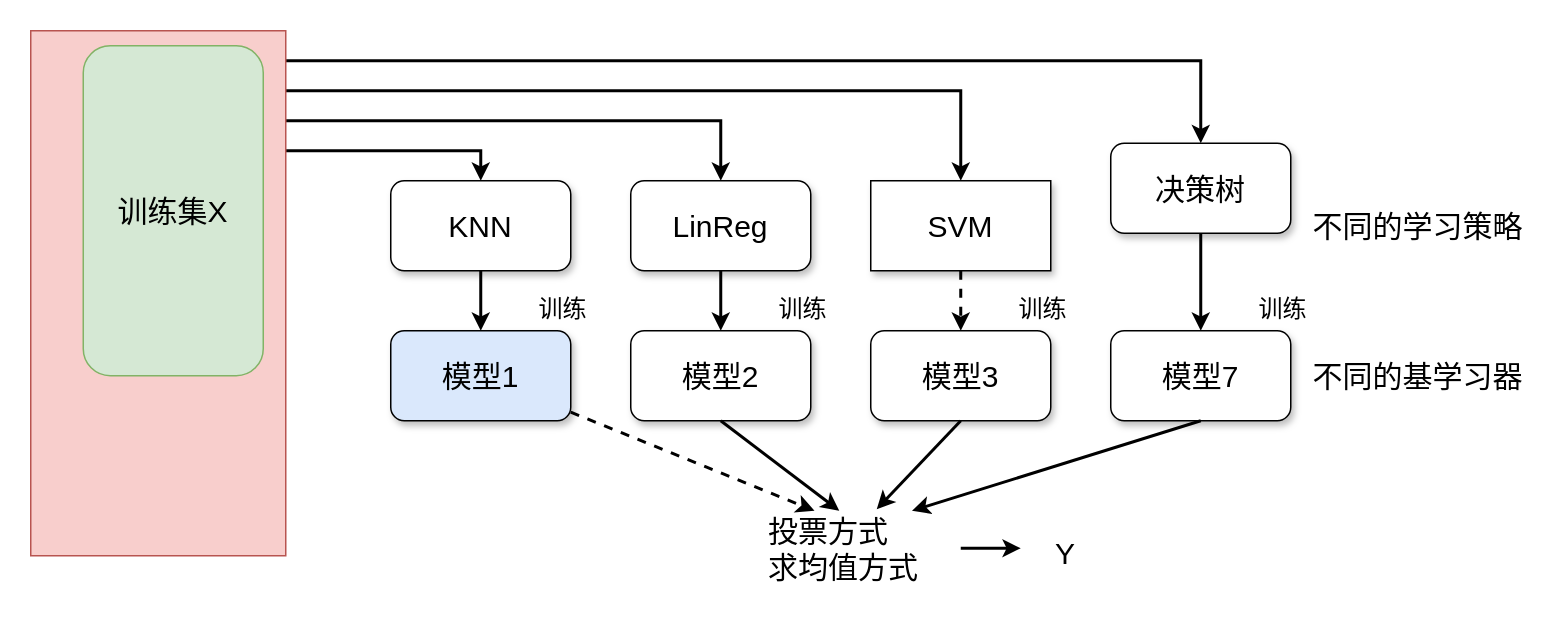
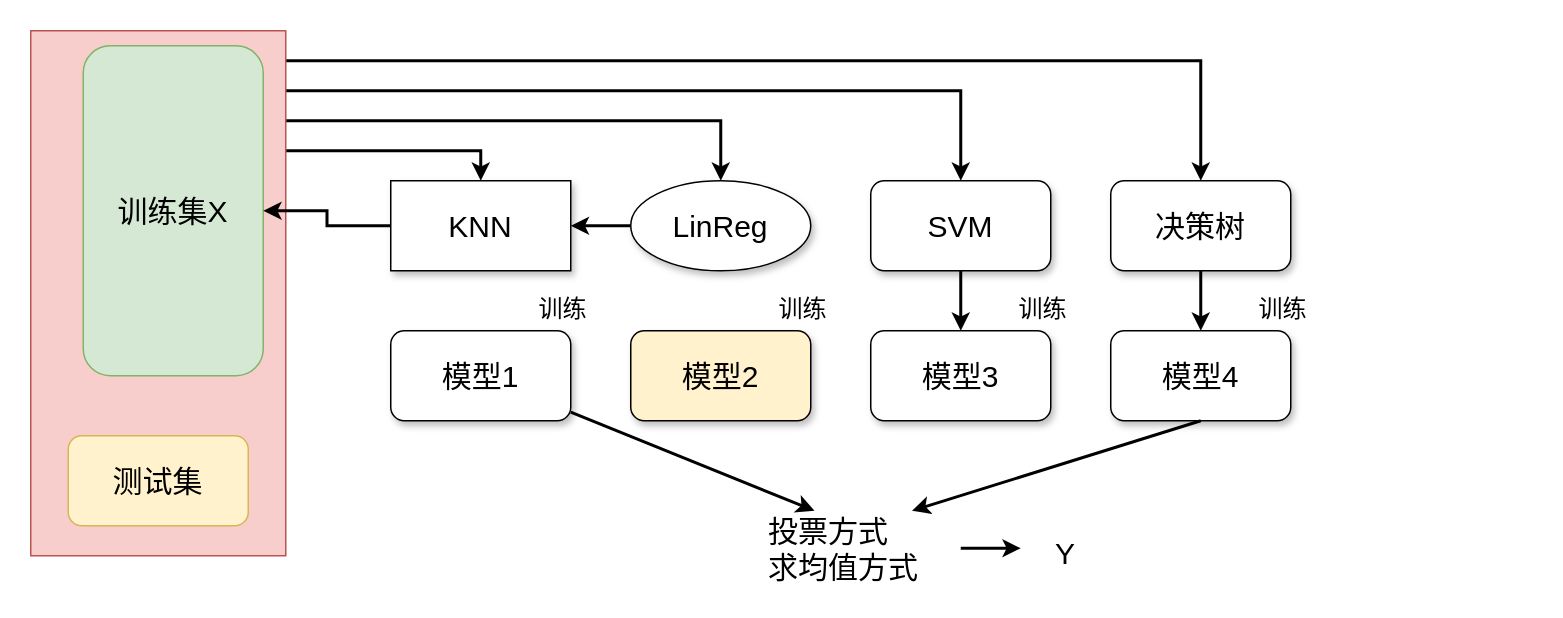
- <mxCell id="16" value="决策树" style="rounded=1;whiteSpace=wrap;html=1;shadow=1;fontSize=20;" vertex="1" parent="1"><mxGeometry x="740" y="95" width="120" height="60" as="geometry" /></mxCell>
+ <mxCell id="16" value="决策树" style="rounded=1;whiteSpace=wrap;html=1;shadow=1;fontSize=20;" vertex="1" parent="1"><mxGeometry x="740" y="120" width="120" height="60" as="geometry" /></mxCell>
- <mxCell id="10" value="KNN" style="rounded=1;whiteSpace=wrap;html=1;shadow=1;fontSize=20;" vertex="1" parent="1"><mxGeometry x="260" y="120" width="120" height="60" as="geometry" /></mxCell>
+ <mxCell id="10" value="KNN" style="whiteSpace=wrap;html=1;shadow=1;fontSize=20;rounded=0;" vertex="1" parent="1"><mxGeometry x="260" y="120" width="120" height="60" as="geometry" /></mxCell>
- <mxCell id="12" value="LinReg" style="rounded=1;whiteSpace=wrap;html=1;shadow=1;fontSize=20;" vertex="1" parent="1"><mxGeometry x="420" y="120" width="120" height="60" as="geometry" /></mxCell>
+ <mxCell id="12" value="LinReg" style="ellipse;whiteSpace=wrap;html=1;shadow=1;fontSize=20;" vertex="1" parent="1"><mxGeometry x="420" y="120" width="120" height="60" as="geometry" /></mxCell>
- <mxCell id="14" value="SVM" style="whiteSpace=wrap;html=1;shadow=1;fontSize=20;rounded=0;" vertex="1" parent="1"><mxGeometry x="580" y="120" width="120" height="60" as="geometry" /></mxCell>
+ <mxCell id="14" value="SVM" style="rounded=1;whiteSpace=wrap;html=1;shadow=1;fontSize=20;" vertex="1" parent="1"><mxGeometry x="580" y="120" width="120" height="60" as="geometry" /></mxCell>
- <mxCell id="33" value="&lt;span style=&quot;font-size: 20px;&quot;&gt;不同的学习策略&lt;/span&gt;" style="text;whiteSpace=wrap;html=1;align=center;verticalAlign=middle;" vertex="1" parent="1"><mxGeometry x="870" y="130" width="150" height="40" as="geometry" /></mxCell>
- <mxCell id="9" style="edgeStyle=orthogonalEdgeStyle;rounded=0;orthogonalLoop=1;jettySize=auto;html=1;strokeWidth=2;" edge="1" parent="1" source="10" target="18"><mxGeometry relative="1" as="geometry" /></mxCell>
+ <mxCell id="9" style="edgeStyle=orthogonalEdgeStyle;rounded=0;orthogonalLoop=1;jettySize=auto;html=1;strokeWidth=2;" edge="1" parent="1" source="10" target="7"><mxGeometry relative="1" as="geometry" /></mxCell>
- <mxCell id="11" style="edgeStyle=orthogonalEdgeStyle;rounded=0;orthogonalLoop=1;jettySize=auto;html=1;entryX=0.5;entryY=0;entryDx=0;entryDy=0;strokeWidth=2;" edge="1" parent="1" source="12" target="19"><mxGeometry relative="1" as="geometry" /></mxCell>
+ <mxCell id="11" style="edgeStyle=orthogonalEdgeStyle;rounded=0;orthogonalLoop=1;jettySize=auto;html=1;strokeWidth=2;" edge="1" parent="1" source="12" target="10"><mxGeometry relative="1" as="geometry" /></mxCell>
- <mxCell id="13" style="edgeStyle=orthogonalEdgeStyle;rounded=0;orthogonalLoop=1;jettySize=auto;html=1;strokeWidth=2;dashed=1;" edge="1" parent="1" source="14" target="20"><mxGeometry relative="1" as="geometry" /></mxCell>
+ <mxCell id="13" style="edgeStyle=orthogonalEdgeStyle;rounded=0;orthogonalLoop=1;jettySize=auto;html=1;strokeWidth=2;" edge="1" parent="1" source="14" target="20"><mxGeometry relative="1" as="geometry" /></mxCell>
- <mxCell id="18" value="模型1" style="rounded=1;whiteSpace=wrap;html=1;shadow=1;fontSize=20;fillColor=#dae8fc;" vertex="1" parent="1"><mxGeometry x="260" y="220" width="120" height="60" as="geometry" /></mxCell>
+ <mxCell id="18" value="模型1" style="rounded=1;whiteSpace=wrap;html=1;shadow=1;fontSize=20;" vertex="1" parent="1"><mxGeometry x="260" y="220" width="120" height="60" as="geometry" /></mxCell>
- <mxCell id="19" value="模型2" style="rounded=1;whiteSpace=wrap;html=1;shadow=1;fontSize=20;" vertex="1" parent="1"><mxGeometry x="420" y="220" width="120" height="60" as="geometry" /></mxCell>
+ <mxCell id="19" value="模型2" style="rounded=1;whiteSpace=wrap;html=1;shadow=1;fontSize=20;fillColor=#fff2cc;" vertex="1" parent="1"><mxGeometry x="420" y="220" width="120" height="60" as="geometry" /></mxCell>
- <mxCell id="21" value="模型7" style="rounded=1;whiteSpace=wrap;html=1;shadow=1;fontSize=20;" vertex="1" parent="1"><mxGeometry x="740" y="220" width="120" height="60" as="geometry" /></mxCell>
+ <mxCell id="21" value="模型4" style="rounded=1;whiteSpace=wrap;html=1;shadow=1;fontSize=20;" vertex="1" parent="1"><mxGeometry x="740" y="220" width="120" height="60" as="geometry" /></mxCell>
- <mxCell id="32" value="&lt;span style=&quot;font-size: 20px;&quot;&gt;不同的基学习器&lt;/span&gt;" style="text;whiteSpace=wrap;html=1;align=center;verticalAlign=middle;" vertex="1" parent="1"><mxGeometry x="870" y="230" width="150" height="40" as="geometry" /></mxCell>
- <mxCell id="17" style="rounded=0;orthogonalLoop=1;jettySize=auto;html=1;entryX=0.25;entryY=0;entryDx=0;entryDy=0;strokeWidth=2;dashed=1;" edge="1" parent="1" source="18" target="23"><mxGeometry relative="1" as="geometry" /></mxCell>
+ <mxCell id="17" style="rounded=0;orthogonalLoop=1;jettySize=auto;html=1;entryX=0.25;entryY=0;entryDx=0;entryDy=0;strokeWidth=2;" edge="1" parent="1" source="18" target="23"><mxGeometry relative="1" as="geometry" /></mxCell>
- <mxCell id="29" style="rounded=0;orthogonalLoop=1;jettySize=auto;html=1;entryX=0.569;entryY=-0.02;entryDx=0;entryDy=0;exitX=0.5;exitY=1;exitDx=0;exitDy=0;entryPerimeter=0;strokeWidth=2;" edge="1" parent="1" source="20" target="23"><mxGeometry relative="1" as="geometry"><mxPoint x="400" y="291" as="sourcePoint" /><mxPoint x="595" y="360" as="targetPoint" /></mxGeometry></mxCell>
- <mxCell id="28" style="rounded=0;orthogonalLoop=1;jettySize=auto;html=1;entryX=0.377;entryY=0;entryDx=0;entryDy=0;exitX=0.5;exitY=1;exitDx=0;exitDy=0;entryPerimeter=0;strokeWidth=2;" edge="1" parent="1" source="19" target="23"><mxGeometry relative="1" as="geometry"><mxPoint x="390" y="281" as="sourcePoint" /><mxPoint x="585" y="350" as="targetPoint" /></mxGeometry></mxCell>
+ <mxCell id="8" value="测试集" style="rounded=1;whiteSpace=wrap;html=1;fillColor=#fff2cc;strokeColor=#d6b656;fontSize=20;" vertex="1" parent="1"><mxGeometry x="45" y="290" width="120" height="60" as="geometry" /></mxCell>
